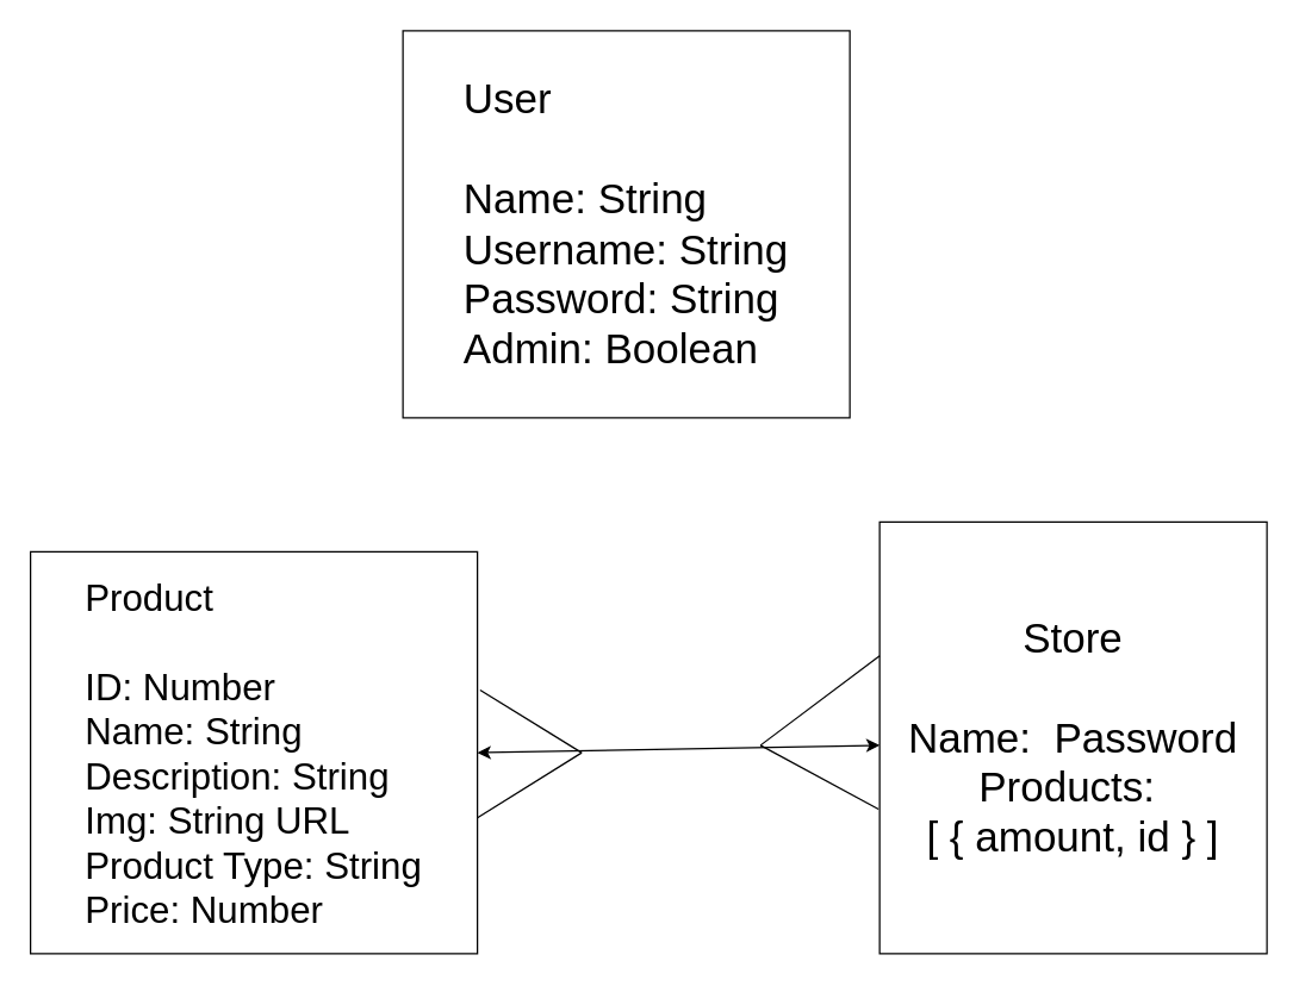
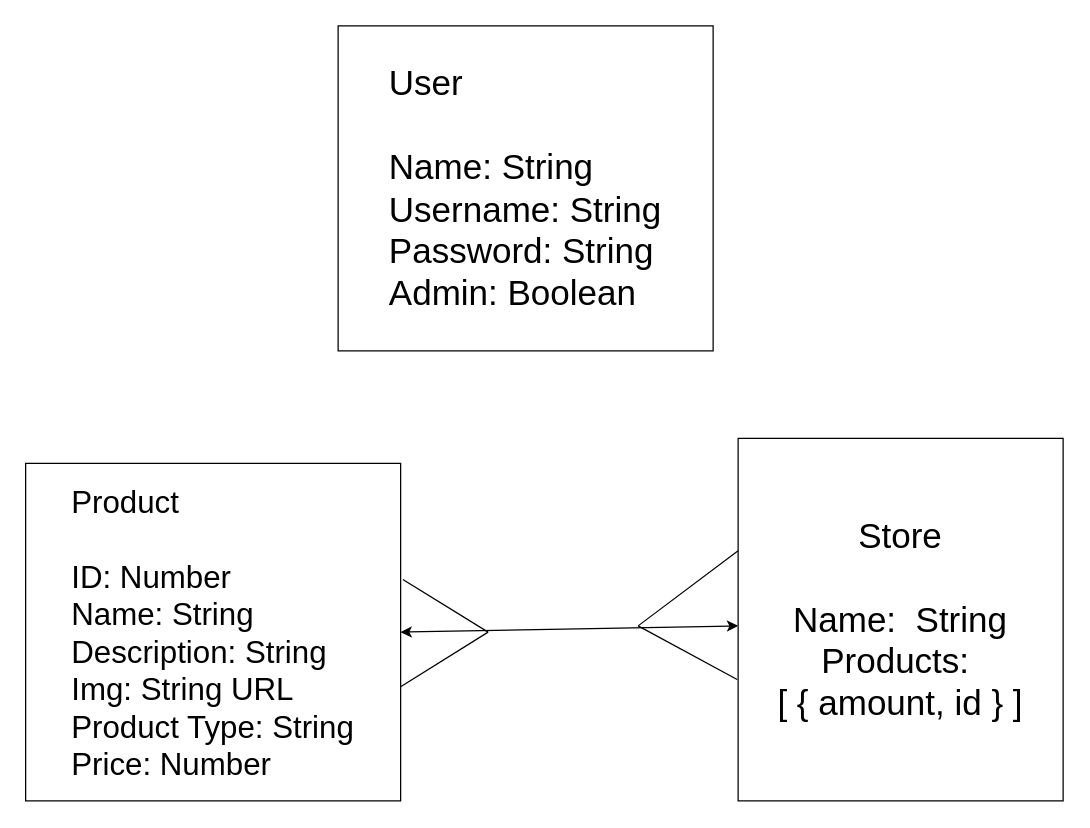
- <mxCell id="4" value="&lt;div style=&quot;font-size: 28px&quot;&gt;&lt;font style=&quot;font-size: 28px&quot;&gt;Store&lt;/font&gt;&lt;/div&gt;&lt;div style=&quot;font-size: 28px&quot;&gt;&lt;font style=&quot;font-size: 28px&quot;&gt;&lt;br&gt;&lt;/font&gt;&lt;/div&gt;&lt;font style=&quot;font-size: 28px&quot;&gt;&lt;div&gt;&lt;span&gt;Name:&amp;nbsp; Password&lt;/span&gt;&lt;/div&gt;&lt;div&gt;Products:&amp;nbsp;&lt;/div&gt;&lt;div&gt;[ { amount, id } ]&lt;/div&gt;&lt;/font&gt;" style="rounded=0;whiteSpace=wrap;html=1;align=center;" parent="1" vertex="1"><mxGeometry x="590" y="350" width="260" height="290" as="geometry" /></mxCell>
+ <mxCell id="4" value="&lt;div style=&quot;font-size: 28px&quot;&gt;&lt;font style=&quot;font-size: 28px&quot;&gt;Store&lt;/font&gt;&lt;/div&gt;&lt;div style=&quot;font-size: 28px&quot;&gt;&lt;font style=&quot;font-size: 28px&quot;&gt;&lt;br&gt;&lt;/font&gt;&lt;/div&gt;&lt;font style=&quot;font-size: 28px&quot;&gt;&lt;div&gt;&lt;span&gt;Name:&amp;nbsp; String&lt;/span&gt;&lt;/div&gt;&lt;div&gt;Products:&amp;nbsp;&lt;/div&gt;&lt;div&gt;[ { amount, id } ]&lt;/div&gt;&lt;/font&gt;" style="rounded=0;whiteSpace=wrap;html=1;align=center;" parent="1" vertex="1"><mxGeometry x="590" y="350" width="260" height="290" as="geometry" /></mxCell>
